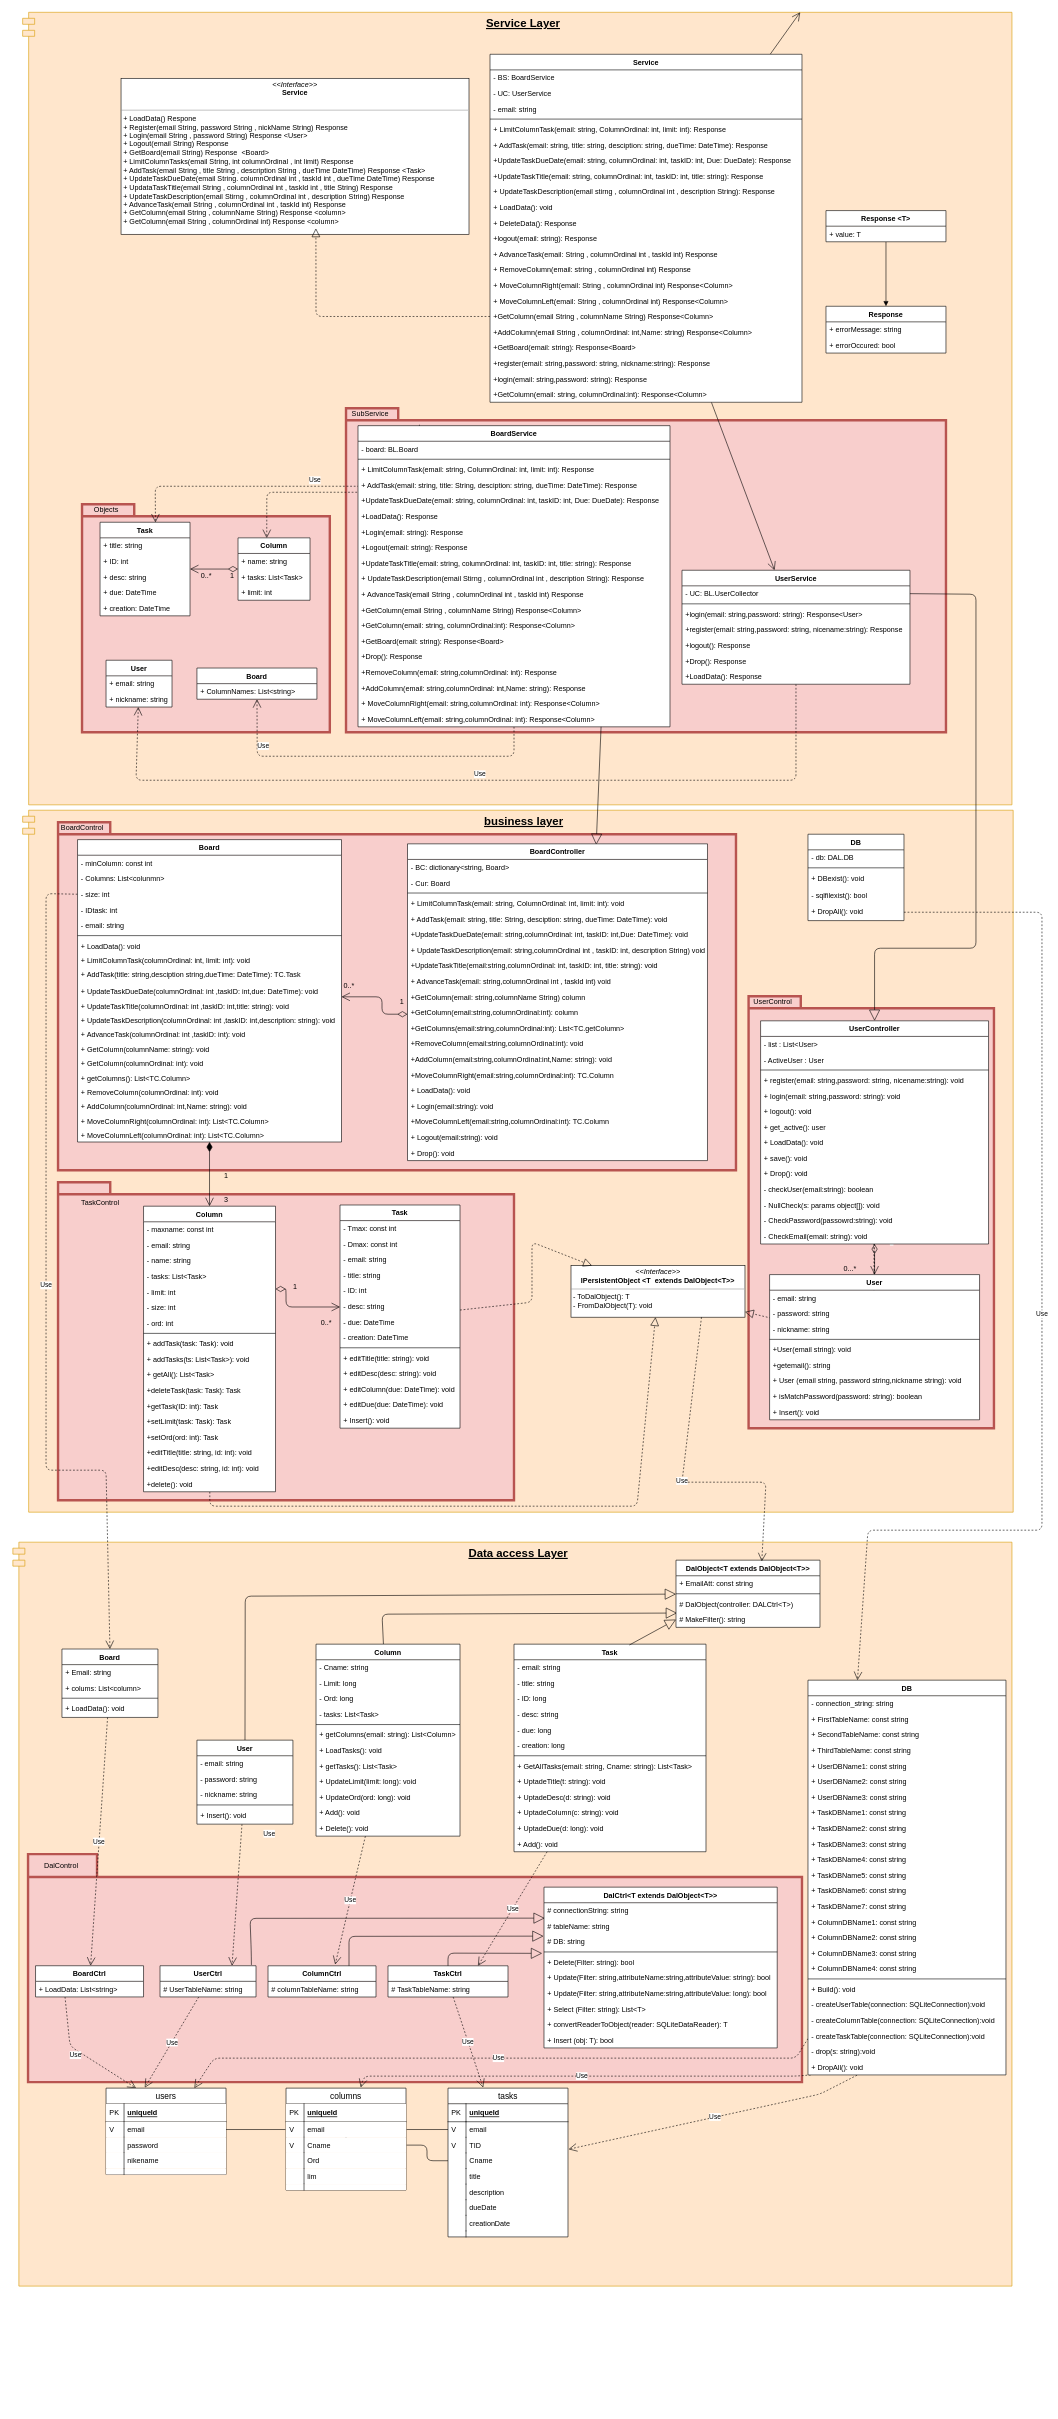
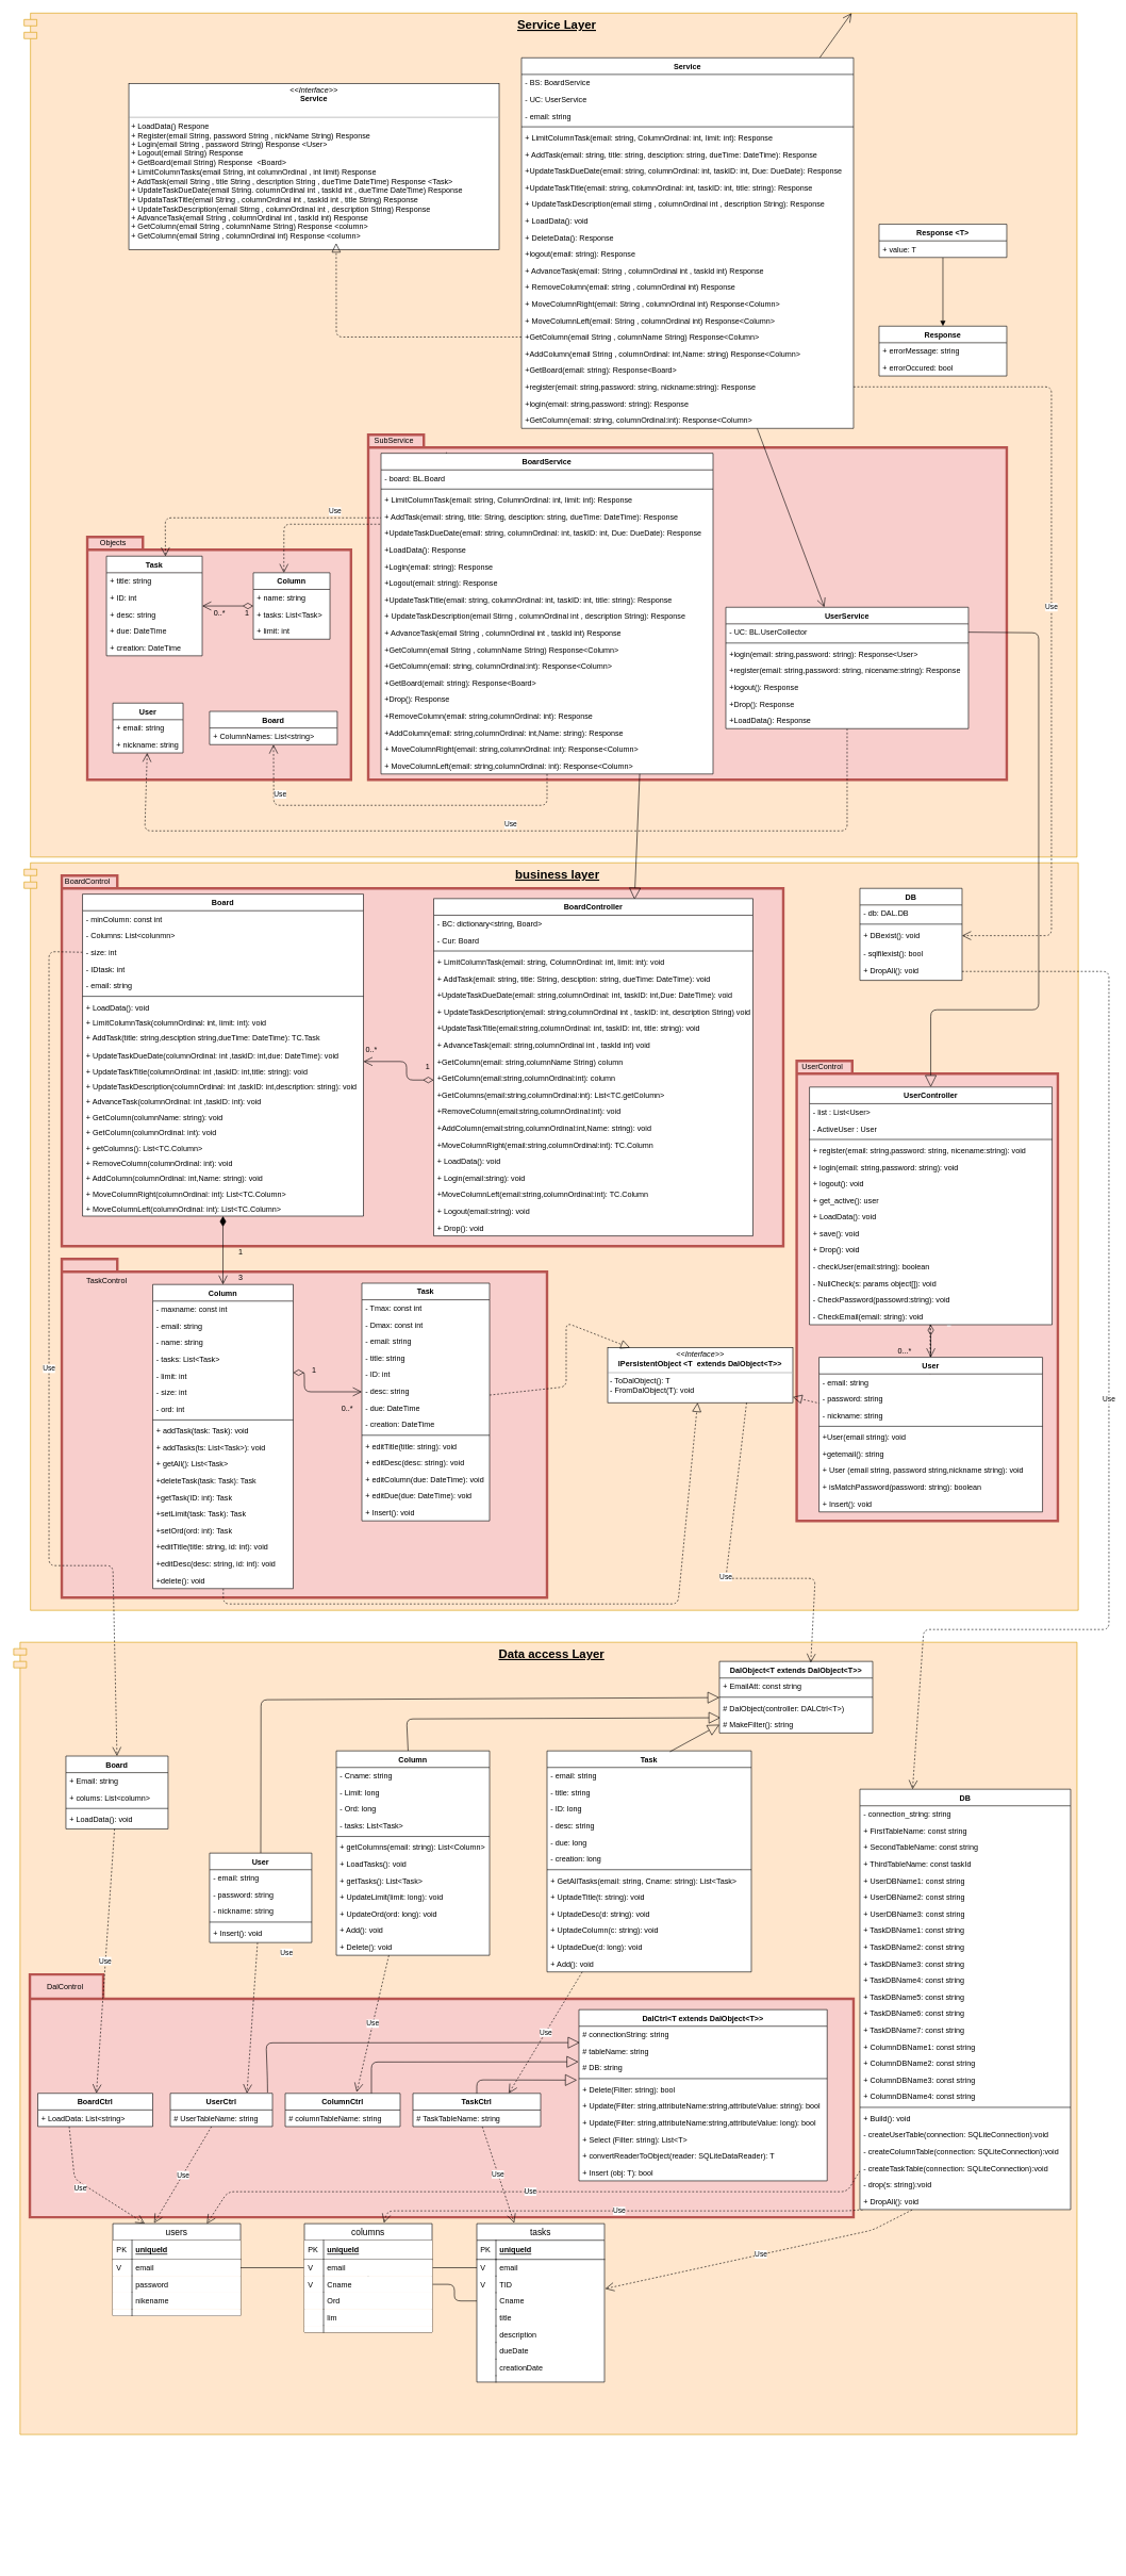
+ <mxCell id="180" value="Use" style="endArrow=open;endSize=12;dashed=1;html=1;exitX=1;exitY=0.5;exitDx=0;exitDy=0;entryX=1;entryY=0.5;entryDx=0;entryDy=0;" parent="1" source="283" target="177" edge="1"><mxGeometry width="160" relative="1" as="geometry"><mxPoint x="1426" y="780" as="sourcePoint" /><mxPoint x="1586" y="780" as="targetPoint" /><Array as="points"><mxPoint x="1646" y="605" /><mxPoint x="1646" y="1464" /></Array></mxGeometry></mxCell>
- <mxCell id="362" value="+ ThirdTableName: const string" style="text;strokeColor=none;fillColor=none;align=left;verticalAlign=top;spacingLeft=4;spacingRight=4;overflow=hidden;rotatable=0;points=[[0,0.5],[1,0.5]];portConstraint=eastwest;" vertex="1" parent="358"><mxGeometry y="104" width="330" height="26" as="geometry" /></mxCell>
+ <mxCell id="362" value="+ ThirdTableName: const taskId" style="text;strokeColor=none;fillColor=none;align=left;verticalAlign=top;spacingLeft=4;spacingRight=4;overflow=hidden;rotatable=0;points=[[0,0.5],[1,0.5]];portConstraint=eastwest;" vertex="1" parent="358"><mxGeometry y="104" width="330" height="26" as="geometry" /></mxCell>
